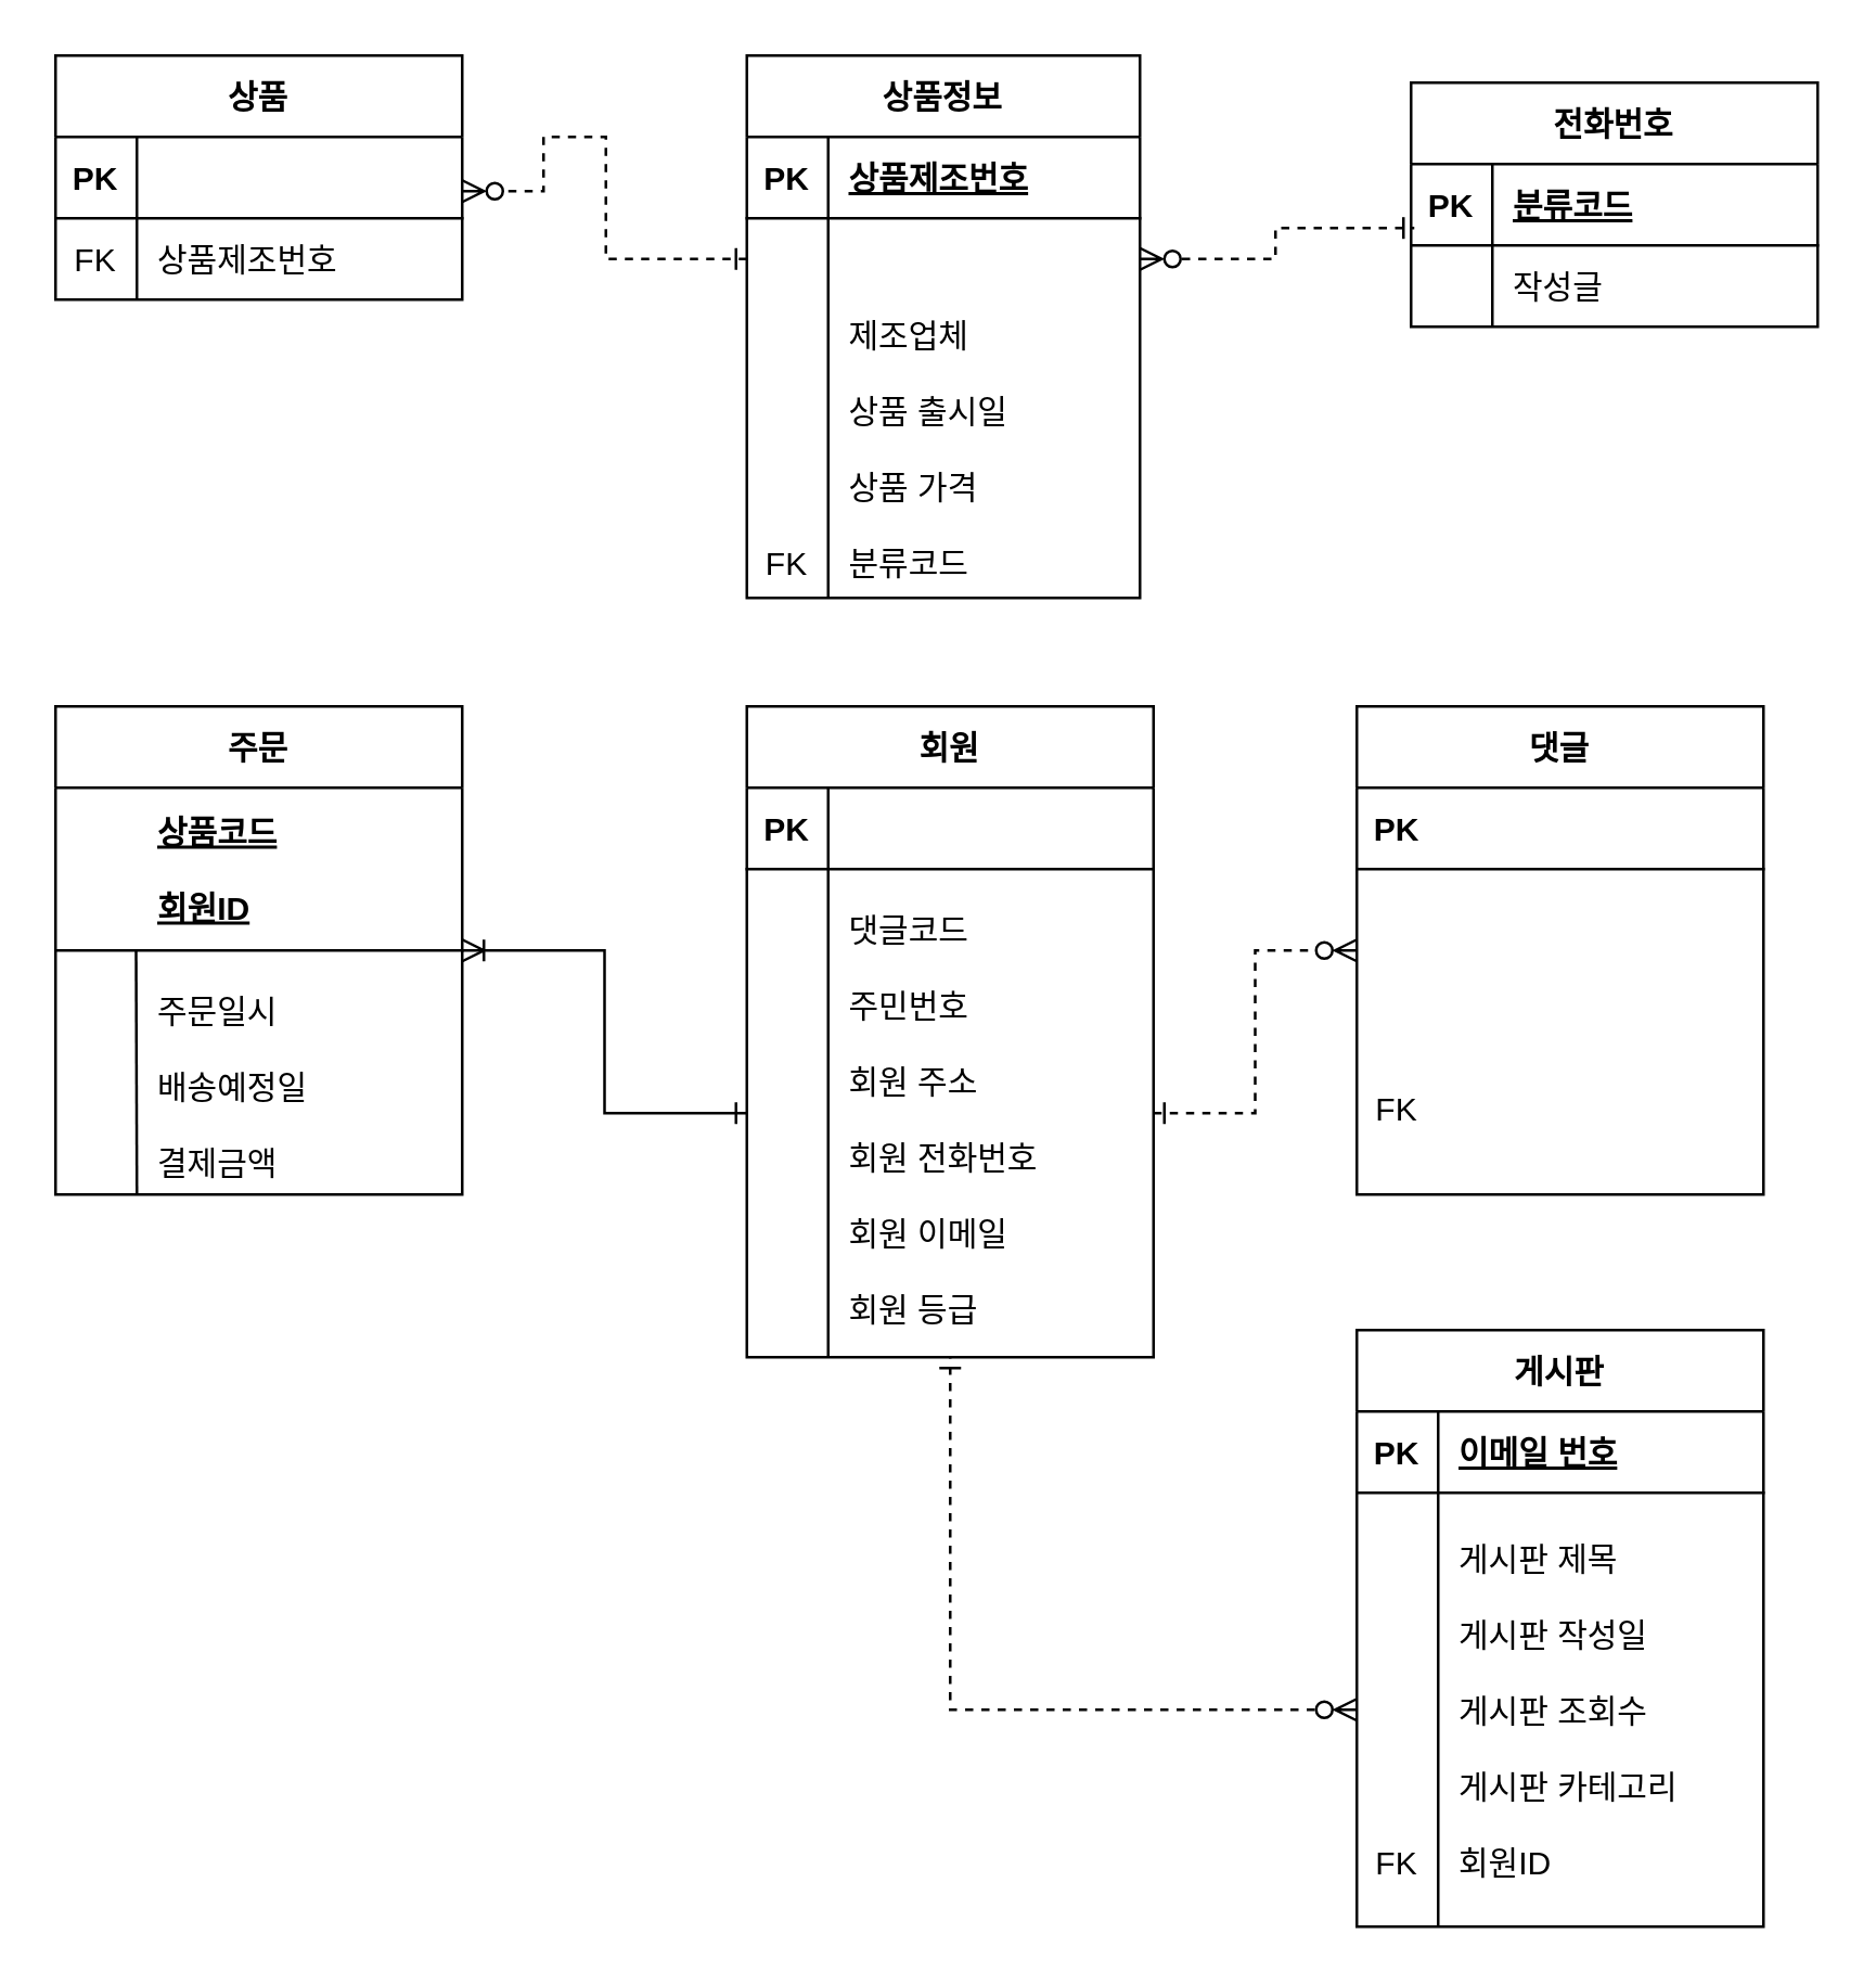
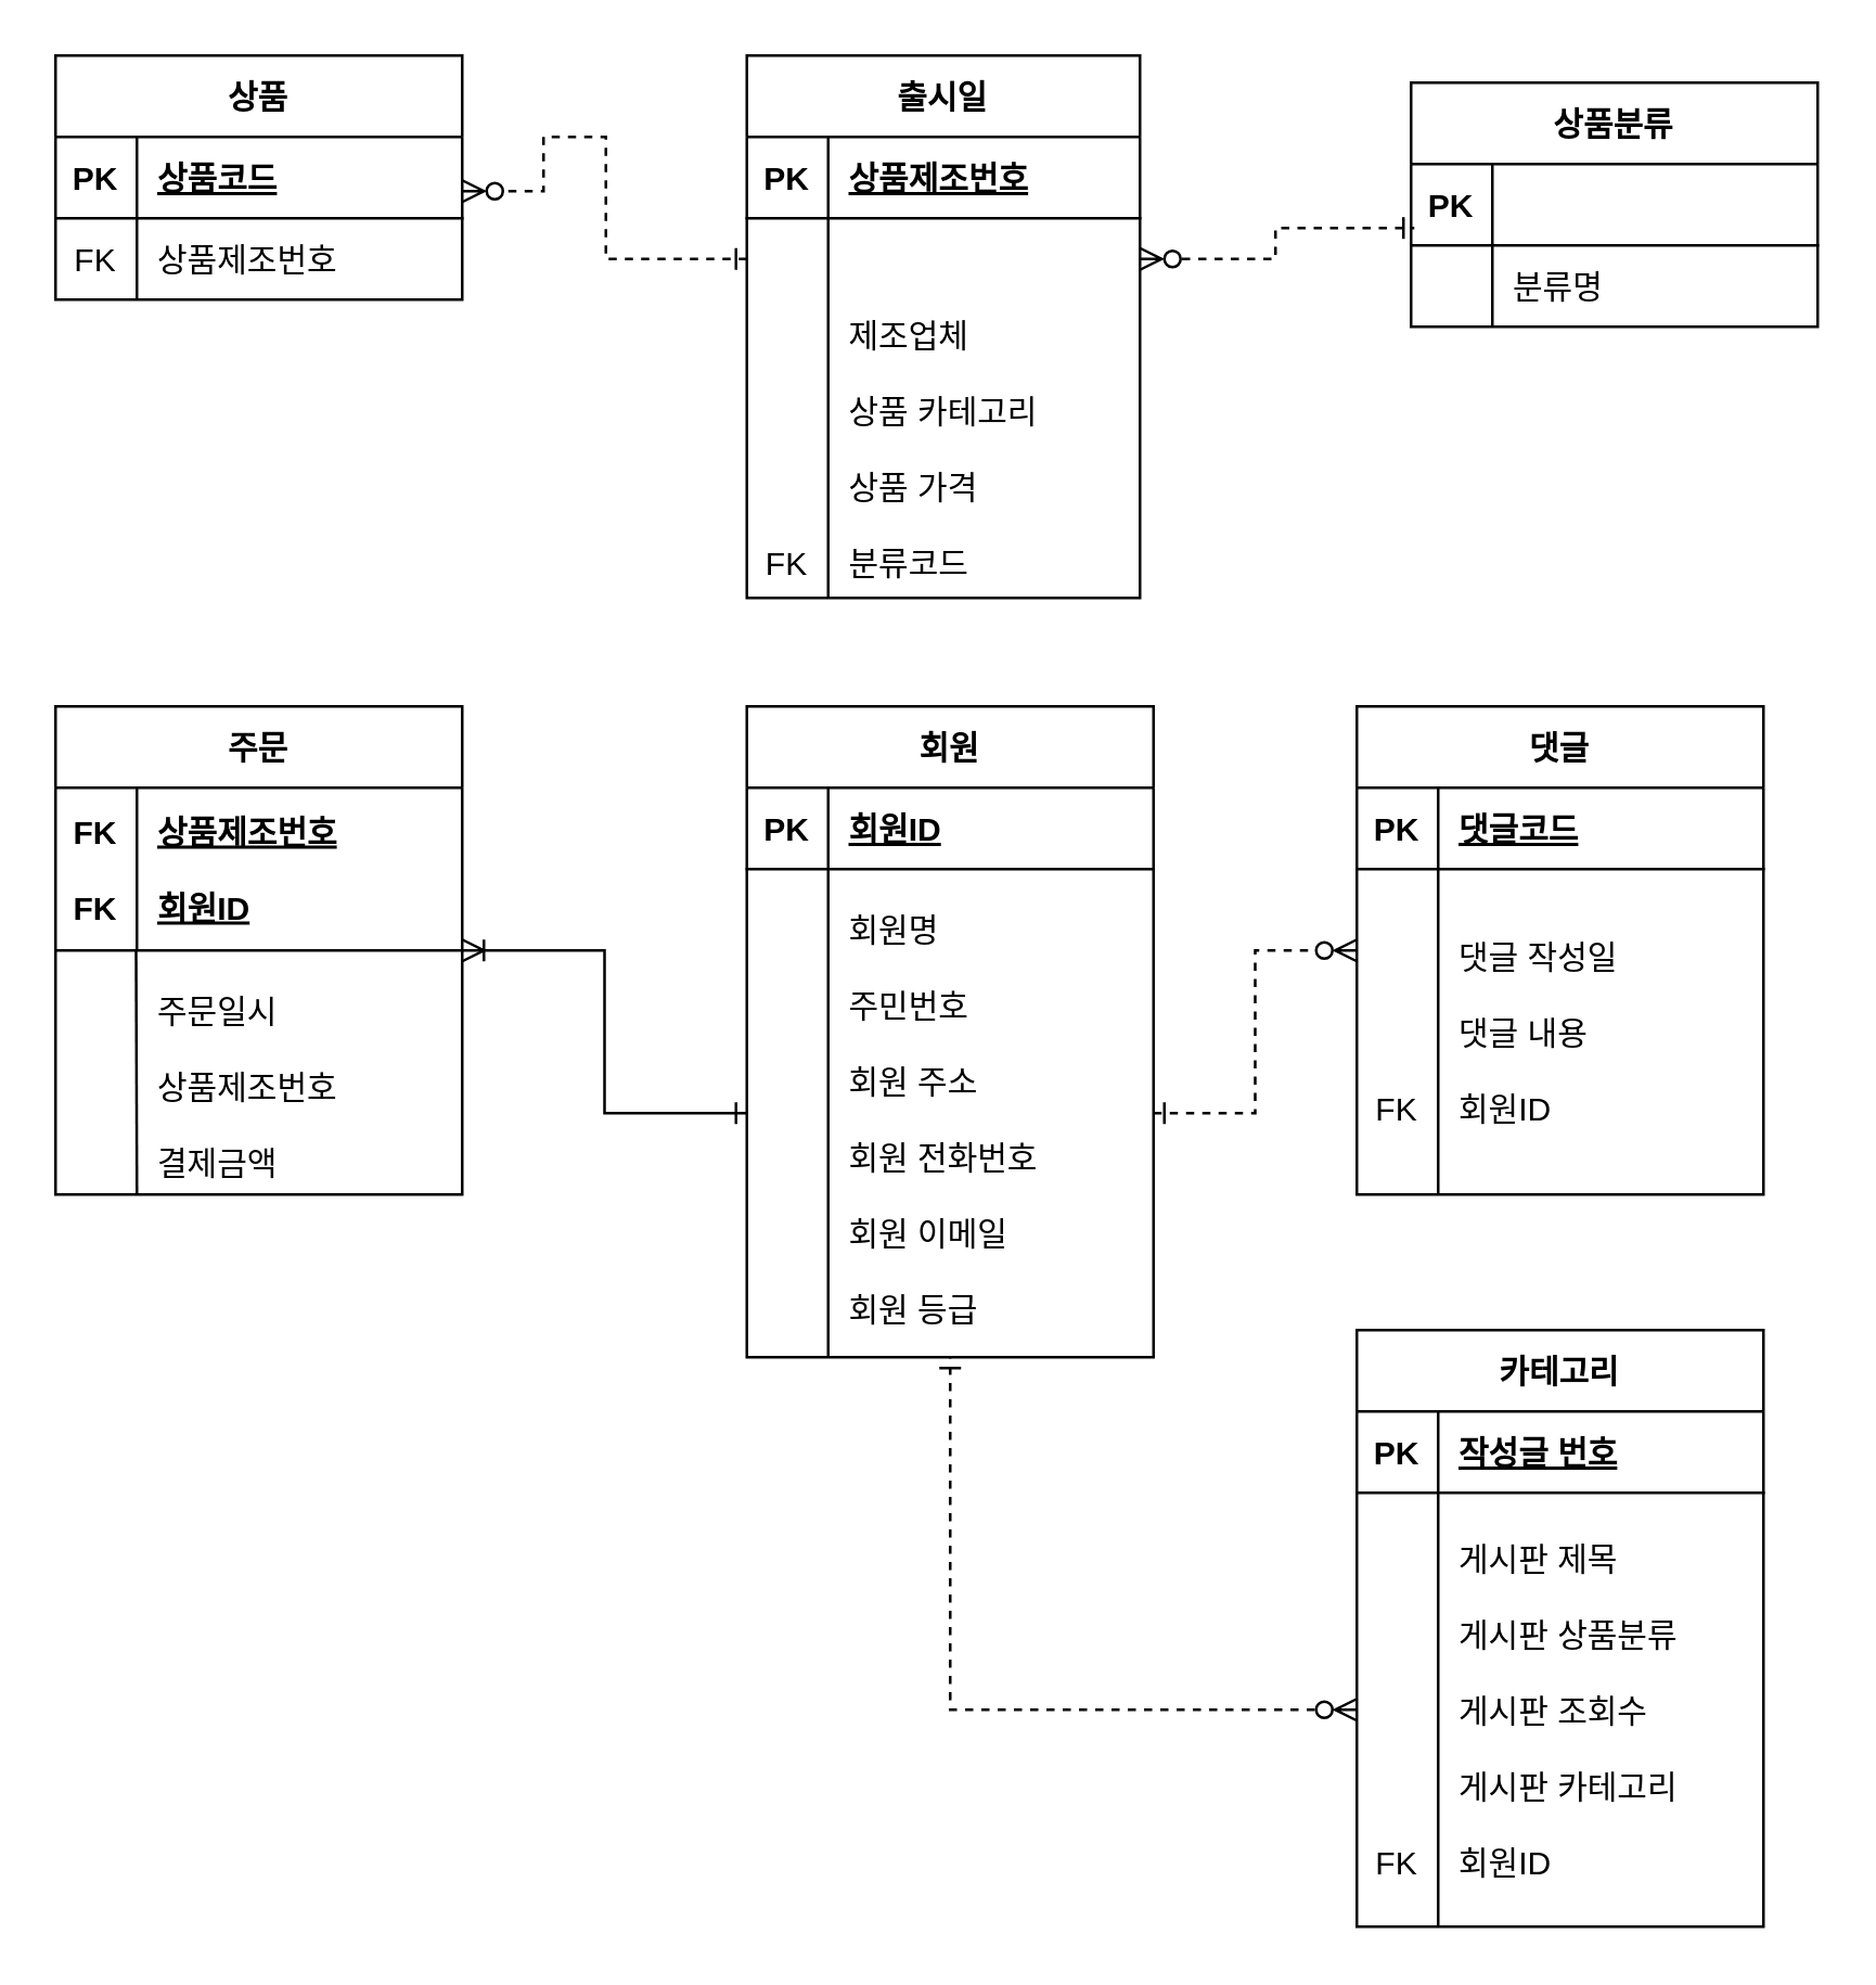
- <mxCell id="2" value="상품정보" style="shape=table;startSize=30;container=1;collapsible=1;childLayout=tableLayout;fixedRows=1;rowLines=0;fontStyle=1;align=center;resizeLast=1;" vertex="1" parent="1"><mxGeometry x="275" y="20" width="145" height="200" as="geometry"><mxRectangle x="450" y="120" width="90" height="30" as="alternateBounds" /></mxGeometry></mxCell>
+ <mxCell id="2" value="출시일" style="shape=table;startSize=30;container=1;collapsible=1;childLayout=tableLayout;fixedRows=1;rowLines=0;fontStyle=1;align=center;resizeLast=1;" vertex="1" parent="1"><mxGeometry x="275" y="20" width="145" height="200" as="geometry"><mxRectangle x="450" y="120" width="90" height="30" as="alternateBounds" /></mxGeometry></mxCell>
- <mxCell id="11" value="전화번호" style="shape=table;startSize=30;container=1;collapsible=1;childLayout=tableLayout;fixedRows=1;rowLines=0;fontStyle=1;align=center;resizeLast=1;" vertex="1" parent="1"><mxGeometry x="520" y="30" width="150" height="90" as="geometry"><mxRectangle x="450" y="120" width="90" height="30" as="alternateBounds" /></mxGeometry></mxCell>
+ <mxCell id="11" value="상품분류" style="shape=table;startSize=30;container=1;collapsible=1;childLayout=tableLayout;fixedRows=1;rowLines=0;fontStyle=1;align=center;resizeLast=1;" vertex="1" parent="1"><mxGeometry x="520" y="30" width="150" height="90" as="geometry"><mxRectangle x="450" y="120" width="90" height="30" as="alternateBounds" /></mxGeometry></mxCell>
+ <mxCell id="22" value="상품코드" style="shape=partialRectangle;overflow=hidden;connectable=0;fillColor=none;top=0;left=0;bottom=0;right=0;align=left;spacingLeft=6;fontStyle=5;" vertex="1" parent="20"><mxGeometry x="30" width="120" height="30" as="geometry"><mxRectangle width="120" height="30" as="alternateBounds" /></mxGeometry></mxCell>
- <mxCell id="14" value="분류코드" style="shape=partialRectangle;overflow=hidden;connectable=0;fillColor=none;top=0;left=0;bottom=0;right=0;align=left;spacingLeft=6;fontStyle=5;" vertex="1" parent="12"><mxGeometry x="30" width="120" height="30" as="geometry"><mxRectangle width="120" height="30" as="alternateBounds" /></mxGeometry></mxCell>
- <mxCell id="17" value="작성글" style="shape=partialRectangle;overflow=hidden;connectable=0;fillColor=none;top=0;left=0;bottom=0;right=0;align=left;spacingLeft=6;" vertex="1" parent="15"><mxGeometry x="30" width="120" height="30" as="geometry"><mxRectangle width="120" height="30" as="alternateBounds" /></mxGeometry></mxCell>
+ <mxCell id="17" value="분류명" style="shape=partialRectangle;overflow=hidden;connectable=0;fillColor=none;top=0;left=0;bottom=0;right=0;align=left;spacingLeft=6;" vertex="1" parent="15"><mxGeometry x="30" width="120" height="30" as="geometry"><mxRectangle width="120" height="30" as="alternateBounds" /></mxGeometry></mxCell>
- <mxCell id="10" value="제조업체&#10;&#10;상품 출시일&#10;&#10;상품 가격&#10;&#10;분류코드" style="shape=partialRectangle;overflow=hidden;connectable=0;fillColor=none;top=0;left=0;bottom=0;right=0;align=left;spacingLeft=6;" vertex="1" parent="8"><mxGeometry x="30" width="115" height="110" as="geometry"><mxRectangle width="115" height="110" as="alternateBounds" /></mxGeometry></mxCell>
+ <mxCell id="10" value="제조업체&#10;&#10;상품 카테고리&#10;&#10;상품 가격&#10;&#10;분류코드" style="shape=partialRectangle;overflow=hidden;connectable=0;fillColor=none;top=0;left=0;bottom=0;right=0;align=left;spacingLeft=6;" vertex="1" parent="8"><mxGeometry x="30" width="115" height="110" as="geometry"><mxRectangle width="115" height="110" as="alternateBounds" /></mxGeometry></mxCell>
+ <mxCell id="38" value="회원ID" style="shape=partialRectangle;overflow=hidden;connectable=0;fillColor=none;top=0;left=0;bottom=0;right=0;align=left;spacingLeft=6;fontStyle=5;" vertex="1" parent="36"><mxGeometry x="30" width="120" height="30" as="geometry"><mxRectangle width="120" height="30" as="alternateBounds" /></mxGeometry></mxCell>
+ <mxCell id="45" value="댓글코드" style="shape=partialRectangle;overflow=hidden;connectable=0;fillColor=none;top=0;left=0;bottom=0;right=0;align=left;spacingLeft=6;fontStyle=5;" vertex="1" parent="43"><mxGeometry x="30" width="120" height="30" as="geometry"><mxRectangle width="120" height="30" as="alternateBounds" /></mxGeometry></mxCell>
- <mxCell id="30" value="상품코드&#10;&#10;회원ID" style="shape=partialRectangle;overflow=hidden;connectable=0;fillColor=none;top=0;left=0;bottom=0;right=0;align=left;spacingLeft=6;fontStyle=5;" vertex="1" parent="28"><mxGeometry x="30.0" width="120.0" height="60" as="geometry"><mxRectangle width="120.0" height="60" as="alternateBounds" /></mxGeometry></mxCell>
+ <mxCell id="30" value="상품제조번호&#10;&#10;회원ID" style="shape=partialRectangle;overflow=hidden;connectable=0;fillColor=none;top=0;left=0;bottom=0;right=0;align=left;spacingLeft=6;fontStyle=5;" vertex="1" parent="28"><mxGeometry x="30.0" width="120.0" height="60" as="geometry"><mxRectangle width="120.0" height="60" as="alternateBounds" /></mxGeometry></mxCell>
+ <mxCell id="29" value="FK&#10;&#10;FK" style="shape=partialRectangle;overflow=hidden;connectable=0;fillColor=none;top=0;left=0;bottom=0;right=0;fontStyle=1;" vertex="1" parent="28"><mxGeometry width="30.0" height="60" as="geometry"><mxRectangle width="30.0" height="60" as="alternateBounds" /></mxGeometry></mxCell>
- <mxCell id="41" value="&#10;댓글코드&#10;&#10;주민번호&#10;&#10;회원 주소&#10;&#10;회원 전화번호&#10;&#10;회원 이메일&#10;&#10;회원 등급&#10;&#10;" style="shape=partialRectangle;overflow=hidden;connectable=0;fillColor=none;top=0;left=0;bottom=0;right=0;align=left;spacingLeft=6;" vertex="1" parent="39"><mxGeometry x="30" width="120" height="180" as="geometry"><mxRectangle width="120" height="180" as="alternateBounds" /></mxGeometry></mxCell>
+ <mxCell id="41" value="&#10;회원명&#10;&#10;주민번호&#10;&#10;회원 주소&#10;&#10;회원 전화번호&#10;&#10;회원 이메일&#10;&#10;회원 등급&#10;&#10;" style="shape=partialRectangle;overflow=hidden;connectable=0;fillColor=none;top=0;left=0;bottom=0;right=0;align=left;spacingLeft=6;" vertex="1" parent="39"><mxGeometry x="30" width="120" height="180" as="geometry"><mxRectangle width="120" height="180" as="alternateBounds" /></mxGeometry></mxCell>
- <mxCell id="33" value="&#10;주문일시&#10;&#10;배송예정일&#10;&#10;결제금액&#10;&#10;" style="shape=partialRectangle;overflow=hidden;connectable=0;fillColor=none;top=0;left=0;bottom=0;right=0;align=left;spacingLeft=6;" vertex="1" parent="31"><mxGeometry x="30.0" width="120.0" height="90" as="geometry"><mxRectangle width="120.0" height="150" as="alternateBounds" /></mxGeometry></mxCell>
+ <mxCell id="33" value="&#10;주문일시&#10;&#10;상품제조번호&#10;&#10;결제금액&#10;&#10;" style="shape=partialRectangle;overflow=hidden;connectable=0;fillColor=none;top=0;left=0;bottom=0;right=0;align=left;spacingLeft=6;" vertex="1" parent="31"><mxGeometry x="30.0" width="120.0" height="90" as="geometry"><mxRectangle width="120.0" height="150" as="alternateBounds" /></mxGeometry></mxCell>
+ <mxCell id="48" value="댓글 작성일&#10;&#10;댓글 내용&#10;&#10;회원ID" style="shape=partialRectangle;overflow=hidden;connectable=0;fillColor=none;top=0;left=0;bottom=0;right=0;align=left;spacingLeft=6;" vertex="1" parent="46"><mxGeometry x="30" width="120" height="120" as="geometry"><mxRectangle width="120" height="120" as="alternateBounds" /></mxGeometry></mxCell>
- <mxCell id="49" value="게시판" style="shape=table;startSize=30;container=1;collapsible=1;childLayout=tableLayout;fixedRows=1;rowLines=0;fontStyle=1;align=center;resizeLast=1;" vertex="1" parent="1"><mxGeometry x="500" y="490" width="150" height="220.0" as="geometry"><mxRectangle x="450" y="120" width="90" height="30" as="alternateBounds" /></mxGeometry></mxCell>
+ <mxCell id="49" value="카테고리" style="shape=table;startSize=30;container=1;collapsible=1;childLayout=tableLayout;fixedRows=1;rowLines=0;fontStyle=1;align=center;resizeLast=1;" vertex="1" parent="1"><mxGeometry x="500" y="490" width="150" height="220.0" as="geometry"><mxRectangle x="450" y="120" width="90" height="30" as="alternateBounds" /></mxGeometry></mxCell>
- <mxCell id="52" value="이메일 번호" style="shape=partialRectangle;overflow=hidden;connectable=0;fillColor=none;top=0;left=0;bottom=0;right=0;align=left;spacingLeft=6;fontStyle=5;" vertex="1" parent="50"><mxGeometry x="30" width="120" height="30" as="geometry"><mxRectangle width="120" height="30" as="alternateBounds" /></mxGeometry></mxCell>
+ <mxCell id="52" value="작성글 번호" style="shape=partialRectangle;overflow=hidden;connectable=0;fillColor=none;top=0;left=0;bottom=0;right=0;align=left;spacingLeft=6;fontStyle=5;" vertex="1" parent="50"><mxGeometry x="30" width="120" height="30" as="geometry"><mxRectangle width="120" height="30" as="alternateBounds" /></mxGeometry></mxCell>
- <mxCell id="55" value="게시판 제목&#10;&#10;게시판 작성일&#10;&#10;게시판 조회수&#10;&#10;게시판 카테고리&#10;&#10;회원ID" style="shape=partialRectangle;overflow=hidden;connectable=0;fillColor=none;top=0;left=0;bottom=0;right=0;align=left;spacingLeft=6;" vertex="1" parent="53"><mxGeometry x="30" width="120" height="160" as="geometry"><mxRectangle width="120" height="160" as="alternateBounds" /></mxGeometry></mxCell>
+ <mxCell id="55" value="게시판 제목&#10;&#10;게시판 상품분류&#10;&#10;게시판 조회수&#10;&#10;게시판 카테고리&#10;&#10;회원ID" style="shape=partialRectangle;overflow=hidden;connectable=0;fillColor=none;top=0;left=0;bottom=0;right=0;align=left;spacingLeft=6;" vertex="1" parent="53"><mxGeometry x="30" width="120" height="160" as="geometry"><mxRectangle width="120" height="160" as="alternateBounds" /></mxGeometry></mxCell>
